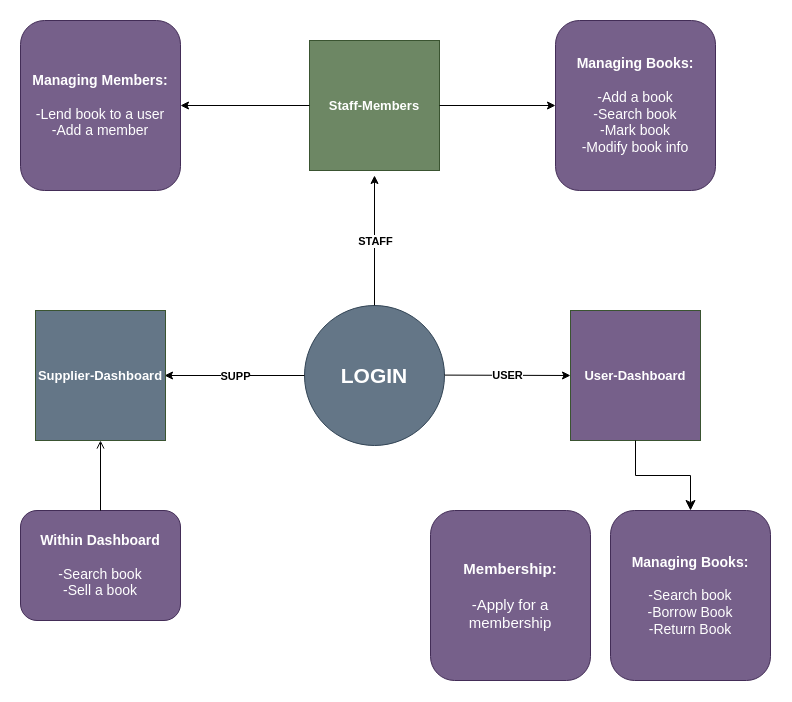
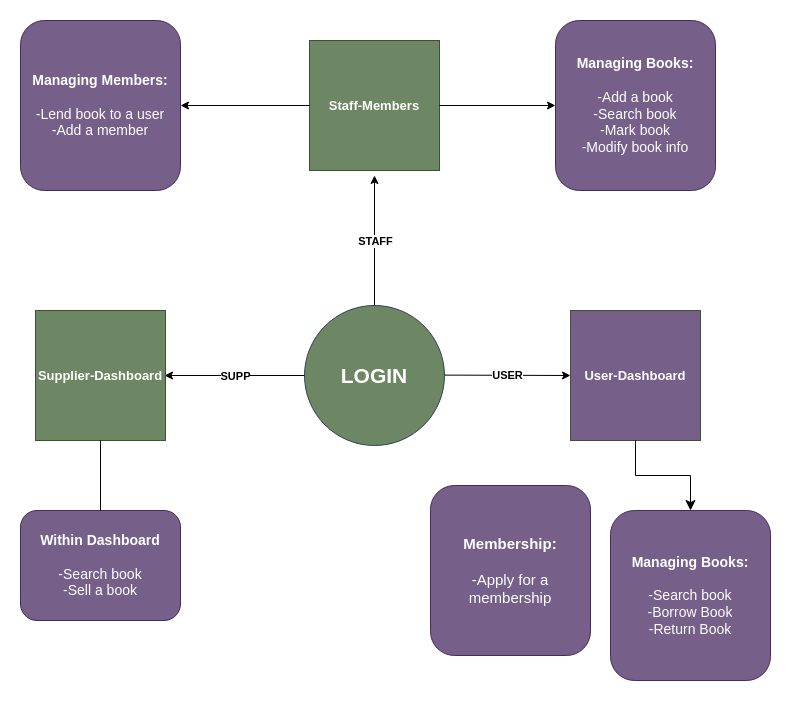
- <mxCell id="9" value="&lt;b style=&quot;&quot;&gt;&lt;font style=&quot;font-size: 13px;&quot;&gt;Supplier-Dashboard&lt;/font&gt;&lt;/b&gt;" style="whiteSpace=wrap;html=1;aspect=fixed;fillColor=#647687;fontColor=#ffffff;strokeColor=#3A5431;" vertex="1" parent="1"><mxGeometry x="35" y="310" width="130" height="130" as="geometry" /></mxCell>
+ <mxCell id="9" value="&lt;b style=&quot;&quot;&gt;&lt;font style=&quot;font-size: 13px;&quot;&gt;Supplier-Dashboard&lt;/font&gt;&lt;/b&gt;" style="whiteSpace=wrap;html=1;aspect=fixed;fillColor=#6d8764;fontColor=#ffffff;strokeColor=#3A5431;" vertex="1" parent="1"><mxGeometry x="35" y="310" width="130" height="130" as="geometry" /></mxCell>
- <mxCell id="2" value="&lt;b&gt;&lt;font style=&quot;font-size: 21px;&quot;&gt;LOGIN&lt;/font&gt;&lt;/b&gt;" style="ellipse;whiteSpace=wrap;html=1;aspect=fixed;fillColor=#647687;strokeColor=#314354;fontColor=#ffffff;" vertex="1" parent="1"><mxGeometry x="304" y="305" width="140" height="140" as="geometry" /></mxCell>
+ <mxCell id="2" value="&lt;b&gt;&lt;font style=&quot;font-size: 21px;&quot;&gt;LOGIN&lt;/font&gt;&lt;/b&gt;" style="ellipse;whiteSpace=wrap;html=1;aspect=fixed;fillColor=#6d8764;strokeColor=#314354;fontColor=#ffffff;" vertex="1" parent="1"><mxGeometry x="304" y="305" width="140" height="140" as="geometry" /></mxCell>
- <mxCell id="19" value="" style="endArrow=open;html=1;rounded=0;entryX=0.5;entryY=1;entryDx=0;entryDy=0;exitX=0.5;exitY=0;exitDx=0;exitDy=0;" edge="1" parent="1" source="14" target="9"><mxGeometry width="50" height="50" relative="1" as="geometry"><mxPoint x="99.71" y="505" as="sourcePoint" /><mxPoint x="99.71" y="445" as="targetPoint" /></mxGeometry></mxCell>
+ <mxCell id="19" value="" style="endArrow=none;html=1;rounded=0;entryX=0.5;entryY=1;entryDx=0;entryDy=0;exitX=0.5;exitY=0;exitDx=0;exitDy=0;" edge="1" parent="1" source="14" target="9"><mxGeometry width="50" height="50" relative="1" as="geometry"><mxPoint x="99.71" y="505" as="sourcePoint" /><mxPoint x="99.71" y="445" as="targetPoint" /></mxGeometry></mxCell>
- <mxCell id="15" value="&lt;font style=&quot;font-size: 15px;&quot;&gt;&lt;b&gt;Membership:&lt;/b&gt;&lt;br&gt;&lt;br&gt;-Apply for a membership&lt;br&gt;&lt;/font&gt;" style="rounded=1;whiteSpace=wrap;html=1;fillColor=#76608a;fontColor=#ffffff;strokeColor=#432D57;" vertex="1" parent="1"><mxGeometry x="430" y="510" width="160" height="170" as="geometry" /></mxCell>
+ <mxCell id="15" value="&lt;font style=&quot;font-size: 15px;&quot;&gt;&lt;b&gt;Membership:&lt;/b&gt;&lt;br&gt;&lt;br&gt;-Apply for a membership&lt;br&gt;&lt;/font&gt;" style="rounded=1;whiteSpace=wrap;html=1;fillColor=#76608a;fontColor=#ffffff;strokeColor=#432D57;" vertex="1" parent="1"><mxGeometry x="430" y="485" width="160" height="170" as="geometry" /></mxCell>
